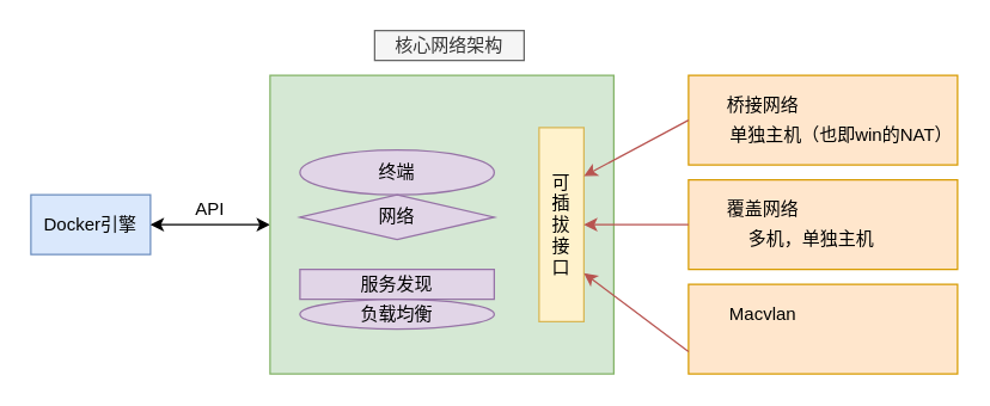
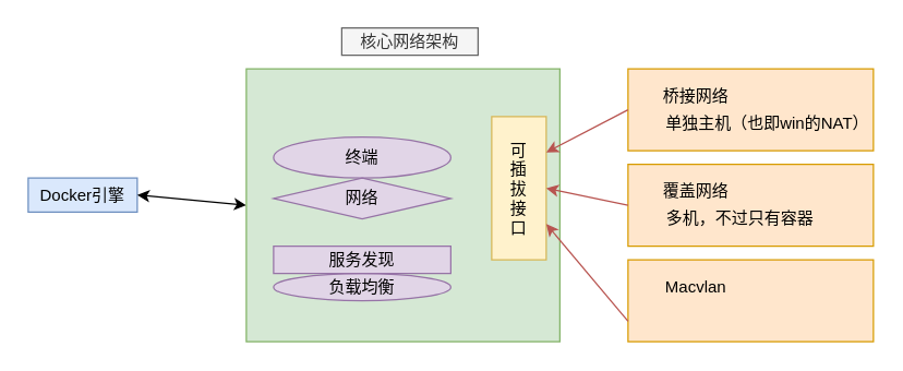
- <mxCell id="4" value="API" style="text;html=1;strokeColor=none;fillColor=none;align=center;verticalAlign=middle;whiteSpace=wrap;rounded=0;" vertex="1" parent="1"><mxGeometry x="120" y="130" width="40" height="20" as="geometry" /></mxCell>
- <mxCell id="2" value="Docker引擎" style="rounded=0;whiteSpace=wrap;html=1;fillColor=#dae8fc;strokeColor=#6c8ebf;" vertex="1" parent="1"><mxGeometry x="20" y="130" width="80" height="40" as="geometry" /></mxCell>
+ <mxCell id="2" value="Docker引擎" style="rounded=0;whiteSpace=wrap;html=1;fillColor=#dae8fc;strokeColor=#6c8ebf;" vertex="1" parent="1"><mxGeometry x="20" y="130" width="80" height="25" as="geometry" /></mxCell>
- <mxCell id="11" value="可&lt;br&gt;插&lt;br&gt;拔&lt;br&gt;接&lt;br&gt;口" style="rounded=0;whiteSpace=wrap;html=1;fillColor=#fff2cc;strokeColor=#d6b656;" vertex="1" parent="1"><mxGeometry x="360" y="85" width="30" height="130" as="geometry" /></mxCell>
+ <mxCell id="11" value="可&lt;br&gt;插&lt;br&gt;拔&lt;br&gt;接&lt;br&gt;口" style="rounded=0;whiteSpace=wrap;html=1;fillColor=#fff2cc;strokeColor=#d6b656;" vertex="1" parent="1"><mxGeometry x="360" y="85" width="40" height="105" as="geometry" /></mxCell>
- <mxCell id="17" value="多机，单独主机&amp;nbsp; &amp;nbsp; &amp;nbsp; &amp;nbsp; &amp;nbsp; &amp;nbsp;&amp;nbsp;" style="text;html=1;strokeColor=none;fillColor=none;align=center;verticalAlign=middle;whiteSpace=wrap;rounded=0;" vertex="1" parent="1"><mxGeometry x="485" y="150" width="155" height="20" as="geometry" /></mxCell>
+ <mxCell id="17" value="多机，不过只有容器&amp;nbsp; &amp;nbsp; &amp;nbsp; &amp;nbsp; &amp;nbsp; &amp;nbsp;&amp;nbsp;" style="text;html=1;strokeColor=none;fillColor=none;align=center;verticalAlign=middle;whiteSpace=wrap;rounded=0;" vertex="1" parent="1"><mxGeometry x="485" y="150" width="155" height="20" as="geometry" /></mxCell>
